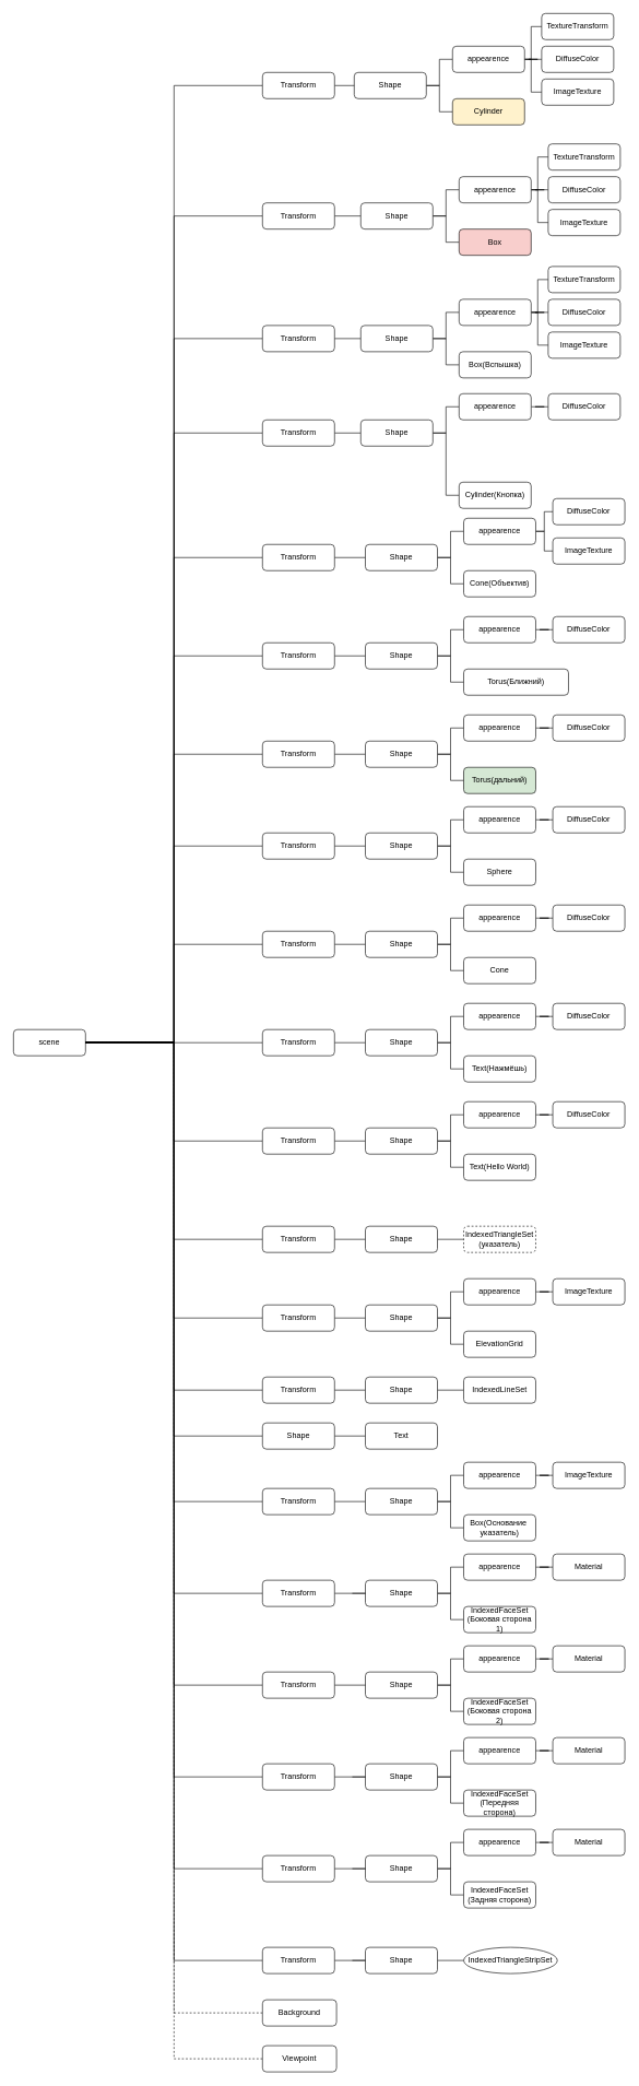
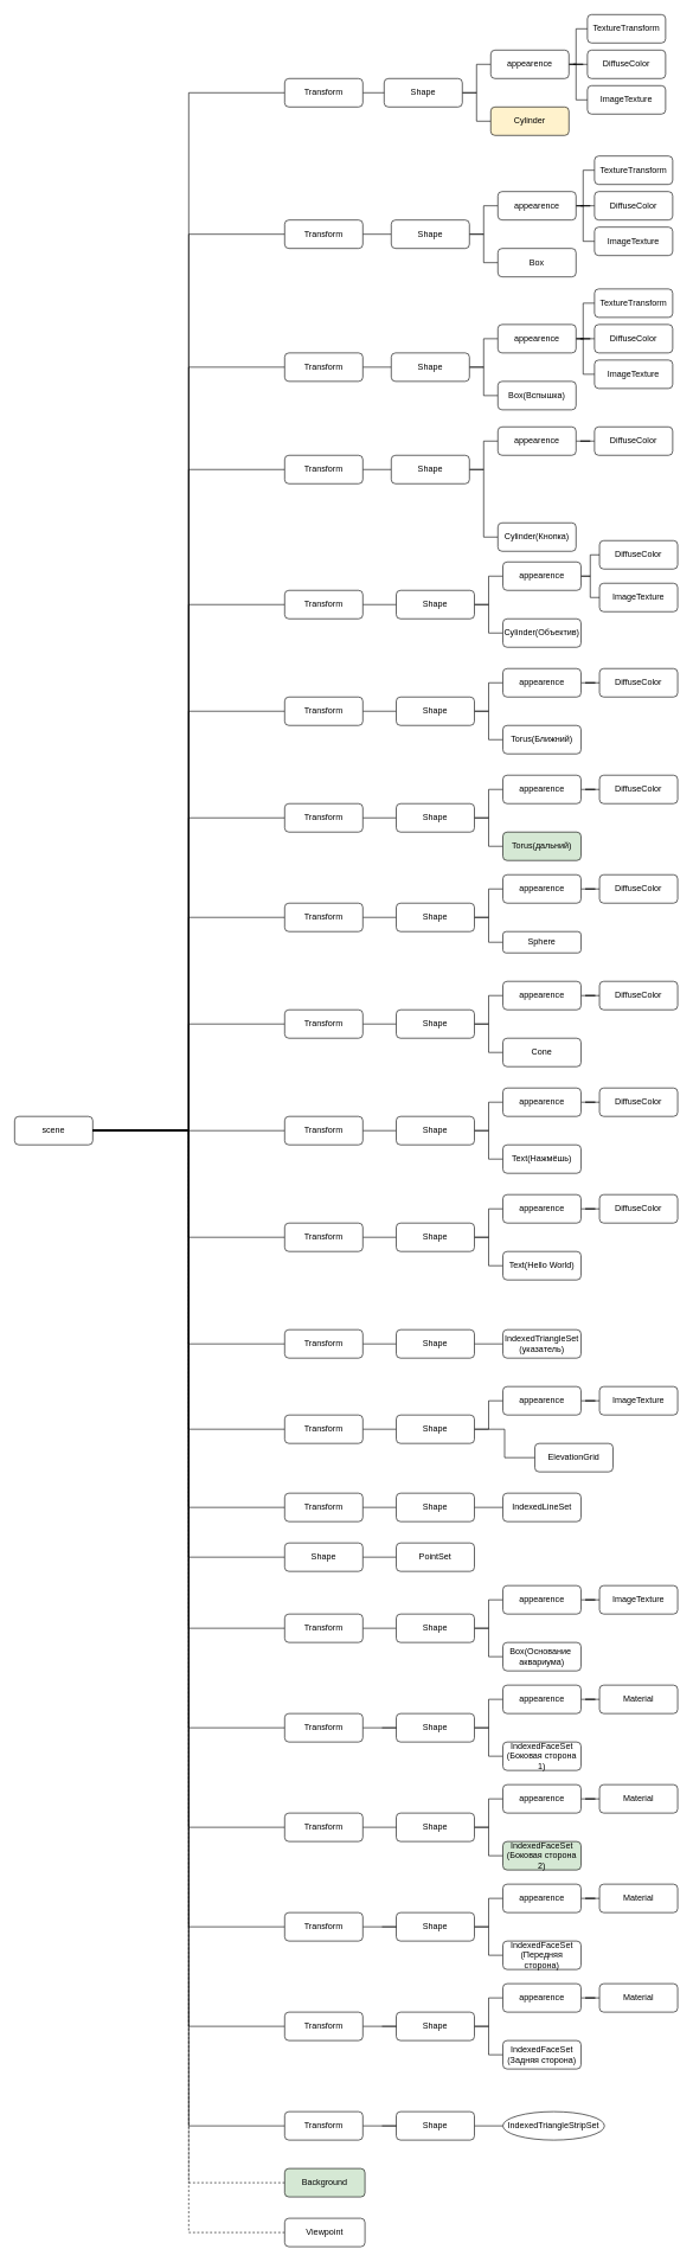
- <mxCell id="19" value="Box" style="rounded=1;whiteSpace=wrap;html=1;fillColor=#f8cecc;" vertex="1" parent="1"><mxGeometry x="700" y="349" width="110" height="40" as="geometry" /></mxCell>
+ <mxCell id="19" value="Box" style="rounded=1;whiteSpace=wrap;html=1;" vertex="1" parent="1"><mxGeometry x="700" y="349" width="110" height="40" as="geometry" /></mxCell>
- <mxCell id="51" value="Cone(Объектив)" style="rounded=1;whiteSpace=wrap;html=1;" vertex="1" parent="1"><mxGeometry x="707" y="870" width="110" height="40" as="geometry" /></mxCell>
+ <mxCell id="51" value="Cylinder(Объектив)" style="rounded=1;whiteSpace=wrap;html=1;" vertex="1" parent="1"><mxGeometry x="707" y="870" width="110" height="40" as="geometry" /></mxCell>
- <mxCell id="61" value="Torus(Ближний)" style="rounded=1;whiteSpace=wrap;html=1;" vertex="1" parent="1"><mxGeometry x="707" y="1020" width="160" height="40" as="geometry" /></mxCell>
+ <mxCell id="61" value="Torus(Ближний)" style="rounded=1;whiteSpace=wrap;html=1;" vertex="1" parent="1"><mxGeometry x="707" y="1020" width="110" height="40" as="geometry" /></mxCell>
- <mxCell id="77" value="Sphere" style="rounded=1;whiteSpace=wrap;html=1;" vertex="1" parent="1"><mxGeometry x="707" y="1310" width="110" height="40" as="geometry" /></mxCell>
+ <mxCell id="77" value="Sphere" style="rounded=1;whiteSpace=wrap;html=1;" vertex="1" parent="1"><mxGeometry x="707" y="1310" width="110" height="30" as="geometry" /></mxCell>
- <mxCell id="108" value="IndexedTriangleSet&lt;br&gt;(указатель)" style="rounded=1;whiteSpace=wrap;html=1;dashed=1;" vertex="1" parent="1"><mxGeometry x="707" y="1870" width="110" height="40" as="geometry" /></mxCell>
+ <mxCell id="108" value="IndexedTriangleSet&lt;br&gt;(указатель)" style="rounded=1;whiteSpace=wrap;html=1;" vertex="1" parent="1"><mxGeometry x="707" y="1870" width="110" height="40" as="geometry" /></mxCell>
- <mxCell id="113" value="ElevationGrid" style="rounded=1;whiteSpace=wrap;html=1;" vertex="1" parent="1"><mxGeometry x="707" y="2030" width="110" height="40" as="geometry" /></mxCell>
+ <mxCell id="113" value="ElevationGrid" style="rounded=1;whiteSpace=wrap;html=1;" vertex="1" parent="1"><mxGeometry x="752" y="2030" width="110" height="40" as="geometry" /></mxCell>
- <mxCell id="124" value="Text" style="rounded=1;whiteSpace=wrap;html=1;" vertex="1" parent="1"><mxGeometry x="557" y="2170" width="110" height="40" as="geometry" /></mxCell>
+ <mxCell id="124" value="PointSet" style="rounded=1;whiteSpace=wrap;html=1;" vertex="1" parent="1"><mxGeometry x="557" y="2170" width="110" height="40" as="geometry" /></mxCell>
- <mxCell id="129" value="Box(Основание&amp;nbsp;&lt;br&gt;указатель)" style="rounded=1;whiteSpace=wrap;html=1;" vertex="1" parent="1"><mxGeometry x="707" y="2310" width="110" height="40" as="geometry" /></mxCell>
+ <mxCell id="129" value="Box(Основание&amp;nbsp;&lt;br&gt;аквариума)" style="rounded=1;whiteSpace=wrap;html=1;" vertex="1" parent="1"><mxGeometry x="707" y="2310" width="110" height="40" as="geometry" /></mxCell>
- <mxCell id="145" value="IndexedFaceSet&lt;br&gt;(Боковая сторона 2)" style="rounded=1;whiteSpace=wrap;html=1;" vertex="1" parent="1"><mxGeometry x="707" y="2590" width="110" height="40" as="geometry" /></mxCell>
+ <mxCell id="145" value="IndexedFaceSet&lt;br&gt;(Боковая сторона 2)" style="rounded=1;whiteSpace=wrap;html=1;fillColor=#d5e8d4;" vertex="1" parent="1"><mxGeometry x="707" y="2590" width="110" height="40" as="geometry" /></mxCell>
- <mxCell id="170" value="Background" style="rounded=1;whiteSpace=wrap;html=1;" vertex="1" parent="1"><mxGeometry x="400" y="3050" width="113" height="40" as="geometry" /></mxCell>
+ <mxCell id="170" value="Background" style="rounded=1;whiteSpace=wrap;html=1;fillColor=#d5e8d4;" vertex="1" parent="1"><mxGeometry x="400" y="3050" width="113" height="40" as="geometry" /></mxCell>
